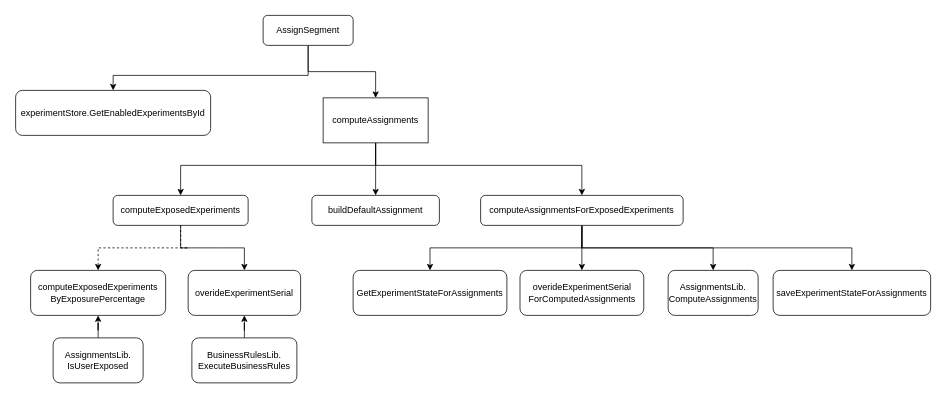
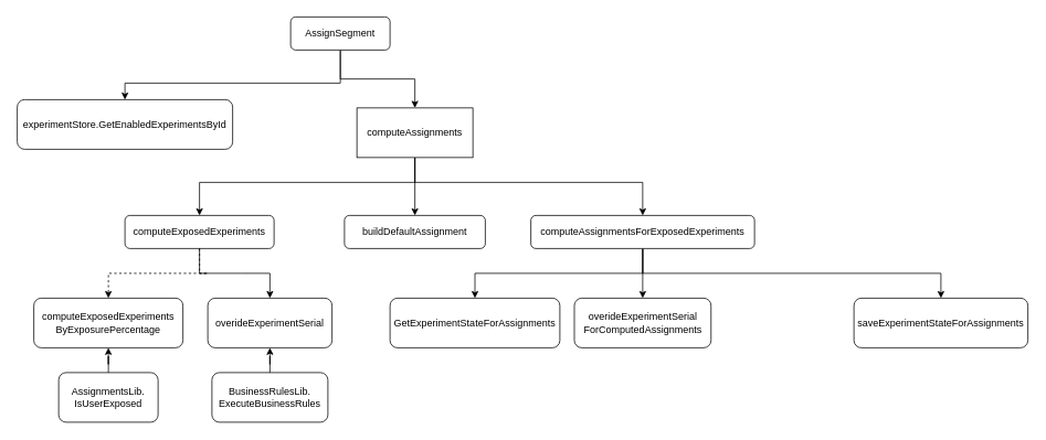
- <mxCell id="8" style="edgeStyle=orthogonalEdgeStyle;rounded=0;orthogonalLoop=1;jettySize=auto;html=1;entryX=0.5;entryY=0;entryDx=0;entryDy=0;" edge="1" parent="1" source="10" target="27"><mxGeometry relative="1" as="geometry" /></mxCell>
- <mxCell id="27" value="AssignmentsLib.&lt;br&gt;ComputeAssignments" style="rounded=1;whiteSpace=wrap;html=1;" vertex="1" parent="1"><mxGeometry x="890" y="360" width="120" height="60" as="geometry" /></mxCell>
